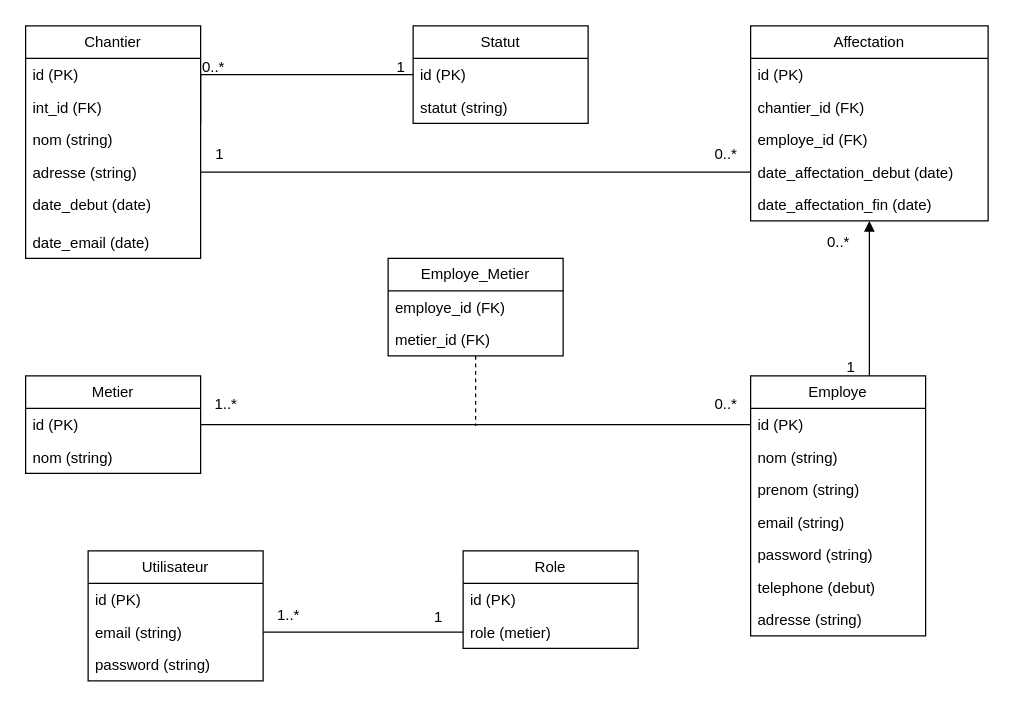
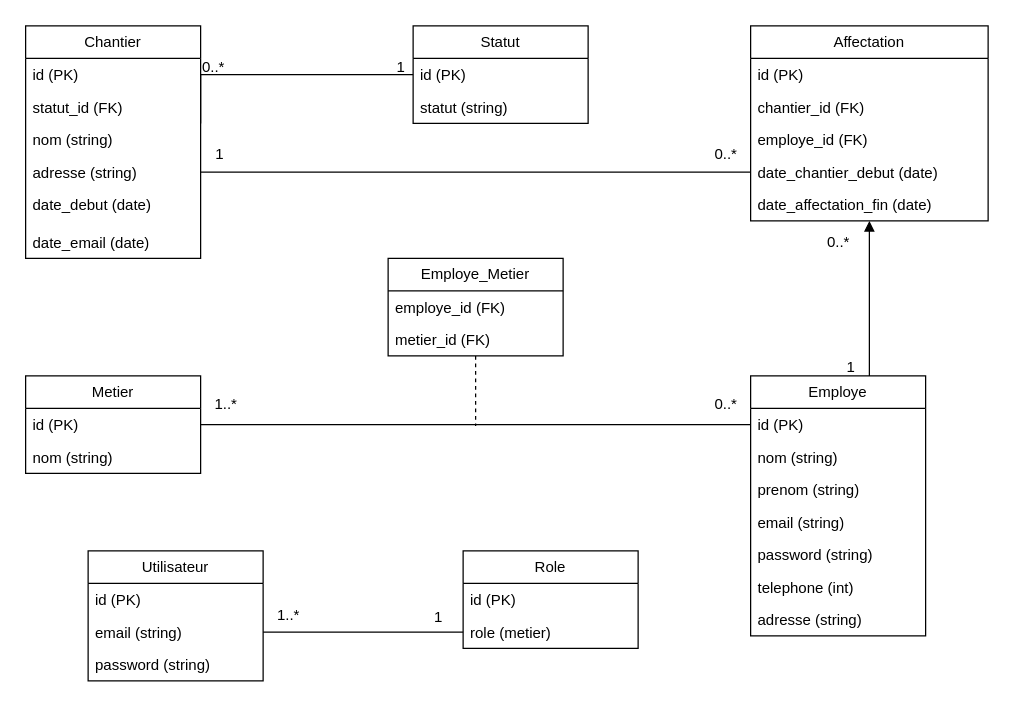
- <mxCell id="4" value="int_id (FK)" style="text;strokeColor=none;fillColor=none;align=left;verticalAlign=top;spacingLeft=4;spacingRight=4;overflow=hidden;rotatable=0;points=[[0,0.5],[1,0.5]];portConstraint=eastwest;whiteSpace=wrap;html=1;" parent="2" vertex="1"><mxGeometry y="52" width="140" height="26" as="geometry" /></mxCell>
+ <mxCell id="4" value="statut_id (FK)" style="text;strokeColor=none;fillColor=none;align=left;verticalAlign=top;spacingLeft=4;spacingRight=4;overflow=hidden;rotatable=0;points=[[0,0.5],[1,0.5]];portConstraint=eastwest;whiteSpace=wrap;html=1;" parent="2" vertex="1"><mxGeometry y="52" width="140" height="26" as="geometry" /></mxCell>
- <mxCell id="22" value="date_affectation_debut (date)" style="text;strokeColor=none;fillColor=none;align=left;verticalAlign=top;spacingLeft=4;spacingRight=4;overflow=hidden;rotatable=0;points=[[0,0.5],[1,0.5]];portConstraint=eastwest;whiteSpace=wrap;html=1;" parent="18" vertex="1"><mxGeometry y="104" width="190" height="26" as="geometry" /></mxCell>
+ <mxCell id="22" value="date_chantier_debut (date)" style="text;strokeColor=none;fillColor=none;align=left;verticalAlign=top;spacingLeft=4;spacingRight=4;overflow=hidden;rotatable=0;points=[[0,0.5],[1,0.5]];portConstraint=eastwest;whiteSpace=wrap;html=1;" parent="18" vertex="1"><mxGeometry y="104" width="190" height="26" as="geometry" /></mxCell>
- <mxCell id="16" value="telephone (debut)" style="text;strokeColor=none;fillColor=none;align=left;verticalAlign=top;spacingLeft=4;spacingRight=4;overflow=hidden;rotatable=0;points=[[0,0.5],[1,0.5]];portConstraint=eastwest;whiteSpace=wrap;html=1;" parent="10" vertex="1"><mxGeometry y="156" width="140" height="26" as="geometry" /></mxCell>
+ <mxCell id="16" value="telephone (int)" style="text;strokeColor=none;fillColor=none;align=left;verticalAlign=top;spacingLeft=4;spacingRight=4;overflow=hidden;rotatable=0;points=[[0,0.5],[1,0.5]];portConstraint=eastwest;whiteSpace=wrap;html=1;" parent="10" vertex="1"><mxGeometry y="156" width="140" height="26" as="geometry" /></mxCell>
